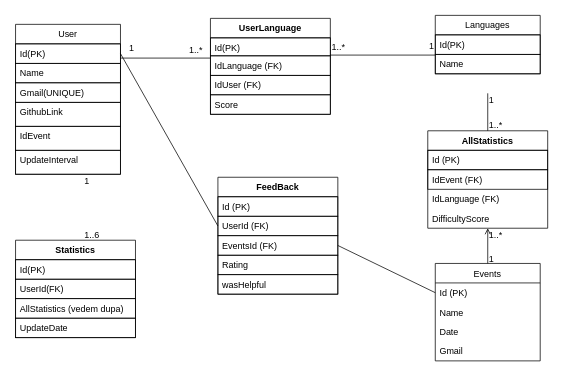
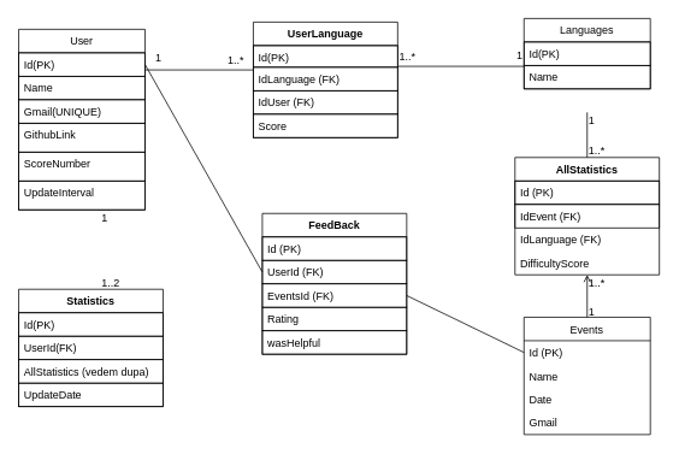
- <mxCell id="7" value="IdEvent" style="text;strokeColor=#000000;fillColor=none;align=left;verticalAlign=top;spacingLeft=4;spacingRight=4;overflow=hidden;rotatable=0;points=[[0,0.5],[1,0.5]];portConstraint=eastwest;" vertex="1" parent="2"><mxGeometry y="136" width="140" height="32" as="geometry" /></mxCell>
+ <mxCell id="7" value="ScoreNumber" style="text;strokeColor=#000000;fillColor=none;align=left;verticalAlign=top;spacingLeft=4;spacingRight=4;overflow=hidden;rotatable=0;points=[[0,0.5],[1,0.5]];portConstraint=eastwest;" vertex="1" parent="2"><mxGeometry y="136" width="140" height="32" as="geometry" /></mxCell>
- <mxCell id="28" value="1..6" style="text;html=1;resizable=0;points=[];autosize=1;align=left;verticalAlign=top;spacingTop=-4;" parent="1" vertex="1"><mxGeometry x="110" y="303.5" width="40" height="20" as="geometry" /></mxCell>
+ <mxCell id="28" value="1..2" style="text;html=1;resizable=0;points=[];autosize=1;align=left;verticalAlign=top;spacingTop=-4;" parent="1" vertex="1"><mxGeometry x="110" y="303.5" width="40" height="20" as="geometry" /></mxCell>
